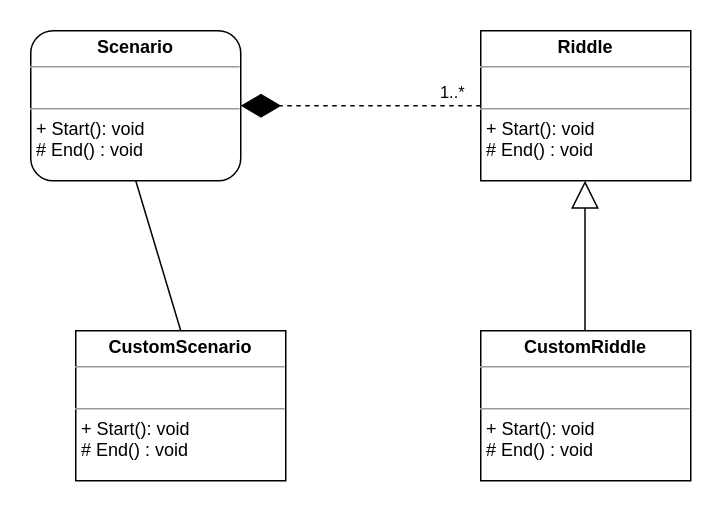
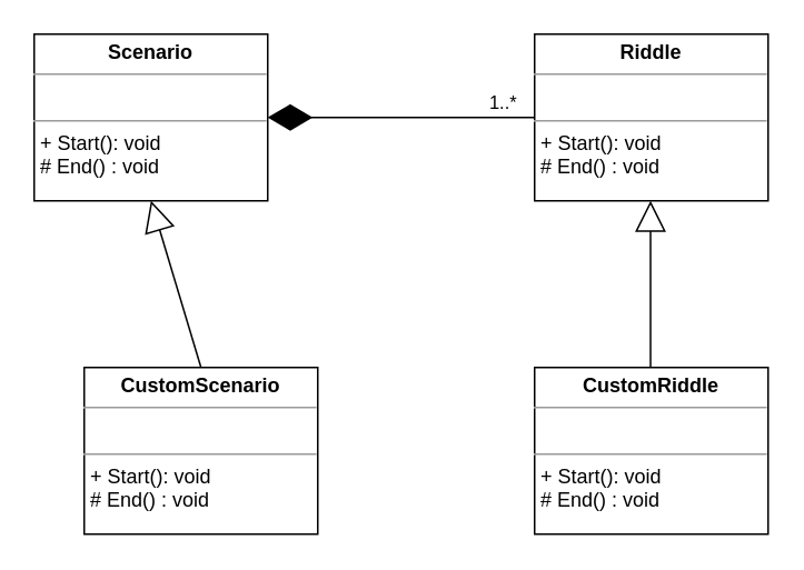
- <mxCell id="2" value="&lt;p style=&quot;margin:0px;margin-top:4px;text-align:center;&quot;&gt;&lt;b&gt;Scenario&lt;/b&gt;&lt;/p&gt;&lt;hr size=&quot;1&quot;&gt;&lt;p style=&quot;margin:0px;margin-left:4px;&quot;&gt;&lt;br&gt;&lt;/p&gt;&lt;hr size=&quot;1&quot;&gt;&lt;p style=&quot;margin:0px;margin-left:4px;&quot;&gt;+ Start(): void&lt;/p&gt;&lt;p style=&quot;margin:0px;margin-left:4px;&quot;&gt;# End() : void&lt;/p&gt;" style="verticalAlign=top;align=left;overflow=fill;fontSize=12;fontFamily=Helvetica;html=1;whiteSpace=wrap;rounded=1;" vertex="1" parent="1"><mxGeometry x="20" y="20" width="140" height="100" as="geometry" /></mxCell>
+ <mxCell id="2" value="&lt;p style=&quot;margin:0px;margin-top:4px;text-align:center;&quot;&gt;&lt;b&gt;Scenario&lt;/b&gt;&lt;/p&gt;&lt;hr size=&quot;1&quot;&gt;&lt;p style=&quot;margin:0px;margin-left:4px;&quot;&gt;&lt;br&gt;&lt;/p&gt;&lt;hr size=&quot;1&quot;&gt;&lt;p style=&quot;margin:0px;margin-left:4px;&quot;&gt;+ Start(): void&lt;/p&gt;&lt;p style=&quot;margin:0px;margin-left:4px;&quot;&gt;# End() : void&lt;/p&gt;" style="verticalAlign=top;align=left;overflow=fill;fontSize=12;fontFamily=Helvetica;html=1;whiteSpace=wrap;" vertex="1" parent="1"><mxGeometry x="20" y="20" width="140" height="100" as="geometry" /></mxCell>
- <mxCell id="8" value="" style="endArrow=diamondThin;endFill=1;endSize=24;html=1;rounded=0;entryX=1;entryY=0.5;entryDx=0;entryDy=0;exitX=0;exitY=0.5;exitDx=0;exitDy=0;dashed=1;" edge="1" parent="1" source="4" target="2"><mxGeometry width="160" relative="1" as="geometry"><mxPoint x="270" y="180" as="sourcePoint" /><mxPoint x="430" y="180" as="targetPoint" /></mxGeometry></mxCell>
+ <mxCell id="8" value="" style="endArrow=diamondThin;endFill=1;endSize=24;html=1;rounded=0;entryX=1;entryY=0.5;entryDx=0;entryDy=0;exitX=0;exitY=0.5;exitDx=0;exitDy=0;" edge="1" parent="1" source="4" target="2"><mxGeometry width="160" relative="1" as="geometry"><mxPoint x="270" y="180" as="sourcePoint" /><mxPoint x="430" y="180" as="targetPoint" /></mxGeometry></mxCell>
- <mxCell id="6" value="" style="endArrow=none;endSize=16;endFill=0;html=1;rounded=0;entryX=0.5;entryY=1;entryDx=0;entryDy=0;exitX=0.5;exitY=0;exitDx=0;exitDy=0;" edge="1" parent="1" source="3" target="2"><mxGeometry width="160" relative="1" as="geometry"><mxPoint x="270" y="180" as="sourcePoint" /><mxPoint x="430" y="180" as="targetPoint" /></mxGeometry></mxCell>
+ <mxCell id="6" value="" style="endArrow=block;endSize=16;endFill=0;html=1;rounded=0;entryX=0.5;entryY=1;entryDx=0;entryDy=0;exitX=0.5;exitY=0;exitDx=0;exitDy=0;" edge="1" parent="1" source="3" target="2"><mxGeometry width="160" relative="1" as="geometry"><mxPoint x="270" y="180" as="sourcePoint" /><mxPoint x="430" y="180" as="targetPoint" /></mxGeometry></mxCell>
